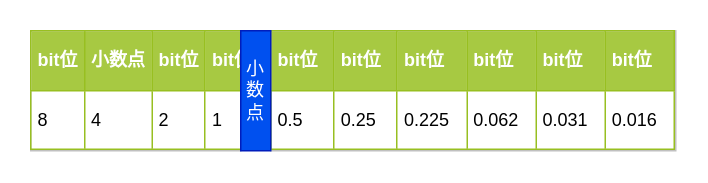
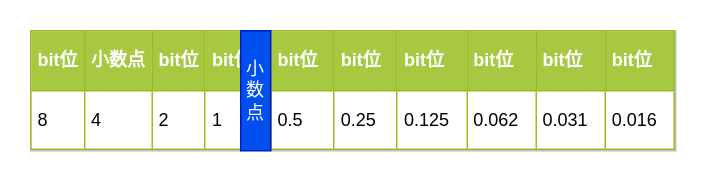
- <mxCell id="3" value="&lt;table border=&quot;1&quot; width=&quot;100%&quot; cellpadding=&quot;4&quot; style=&quot;width: 100% ; height: 100% ; border-collapse: collapse&quot;&gt;&lt;tbody&gt;&lt;tr style=&quot;background-color: #a7c942 ; color: #ffffff ; border: 1px solid #98bf21&quot;&gt;&lt;th align=&quot;left&quot;&gt;bit位&lt;br&gt;&lt;/th&gt;&lt;th align=&quot;left&quot;&gt;bit位&lt;br&gt;&lt;/th&gt;&lt;th align=&quot;left&quot;&gt;bit位&lt;br&gt;&lt;/th&gt;&lt;td&gt;&lt;span style=&quot;font-weight: 700&quot;&gt;bit位&lt;/span&gt;&lt;br&gt;&lt;/td&gt;&lt;td&gt;&lt;span style=&quot;font-weight: 700&quot;&gt;bit位&lt;/span&gt;&lt;br&gt;&lt;/td&gt;&lt;td&gt;&lt;span style=&quot;font-weight: 700&quot;&gt;bit位&lt;/span&gt;&lt;br&gt;&lt;/td&gt;&lt;/tr&gt;&lt;tr style=&quot;border: 1px solid #98bf21&quot;&gt;&lt;td&gt;0.5&lt;/td&gt;&lt;td&gt;0.25&lt;/td&gt;&lt;td&gt;0.225&lt;/td&gt;&lt;td&gt;0.062&lt;/td&gt;&lt;td&gt;0.031&lt;/td&gt;&lt;td&gt;0.016&lt;/td&gt;&lt;/tr&gt;&lt;/tbody&gt;&lt;/table&gt;" style="text;html=1;strokeColor=#c0c0c0;fillColor=#ffffff;overflow=fill;rounded=0;" vertex="1" parent="1"><mxGeometry x="180" y="20" width="270" height="80" as="geometry" /></mxCell>
+ <mxCell id="3" value="&lt;table border=&quot;1&quot; width=&quot;100%&quot; cellpadding=&quot;4&quot; style=&quot;width: 100% ; height: 100% ; border-collapse: collapse&quot;&gt;&lt;tbody&gt;&lt;tr style=&quot;background-color: #a7c942 ; color: #ffffff ; border: 1px solid #98bf21&quot;&gt;&lt;th align=&quot;left&quot;&gt;bit位&lt;br&gt;&lt;/th&gt;&lt;th align=&quot;left&quot;&gt;bit位&lt;br&gt;&lt;/th&gt;&lt;th align=&quot;left&quot;&gt;bit位&lt;br&gt;&lt;/th&gt;&lt;td&gt;&lt;span style=&quot;font-weight: 700&quot;&gt;bit位&lt;/span&gt;&lt;br&gt;&lt;/td&gt;&lt;td&gt;&lt;span style=&quot;font-weight: 700&quot;&gt;bit位&lt;/span&gt;&lt;br&gt;&lt;/td&gt;&lt;td&gt;&lt;span style=&quot;font-weight: 700&quot;&gt;bit位&lt;/span&gt;&lt;br&gt;&lt;/td&gt;&lt;/tr&gt;&lt;tr style=&quot;border: 1px solid #98bf21&quot;&gt;&lt;td&gt;0.5&lt;/td&gt;&lt;td&gt;0.25&lt;/td&gt;&lt;td&gt;0.125&lt;/td&gt;&lt;td&gt;0.062&lt;/td&gt;&lt;td&gt;0.031&lt;/td&gt;&lt;td&gt;0.016&lt;/td&gt;&lt;/tr&gt;&lt;/tbody&gt;&lt;/table&gt;" style="text;html=1;strokeColor=#c0c0c0;fillColor=#ffffff;overflow=fill;rounded=0;" vertex="1" parent="1"><mxGeometry x="180" y="20" width="270" height="80" as="geometry" /></mxCell>
